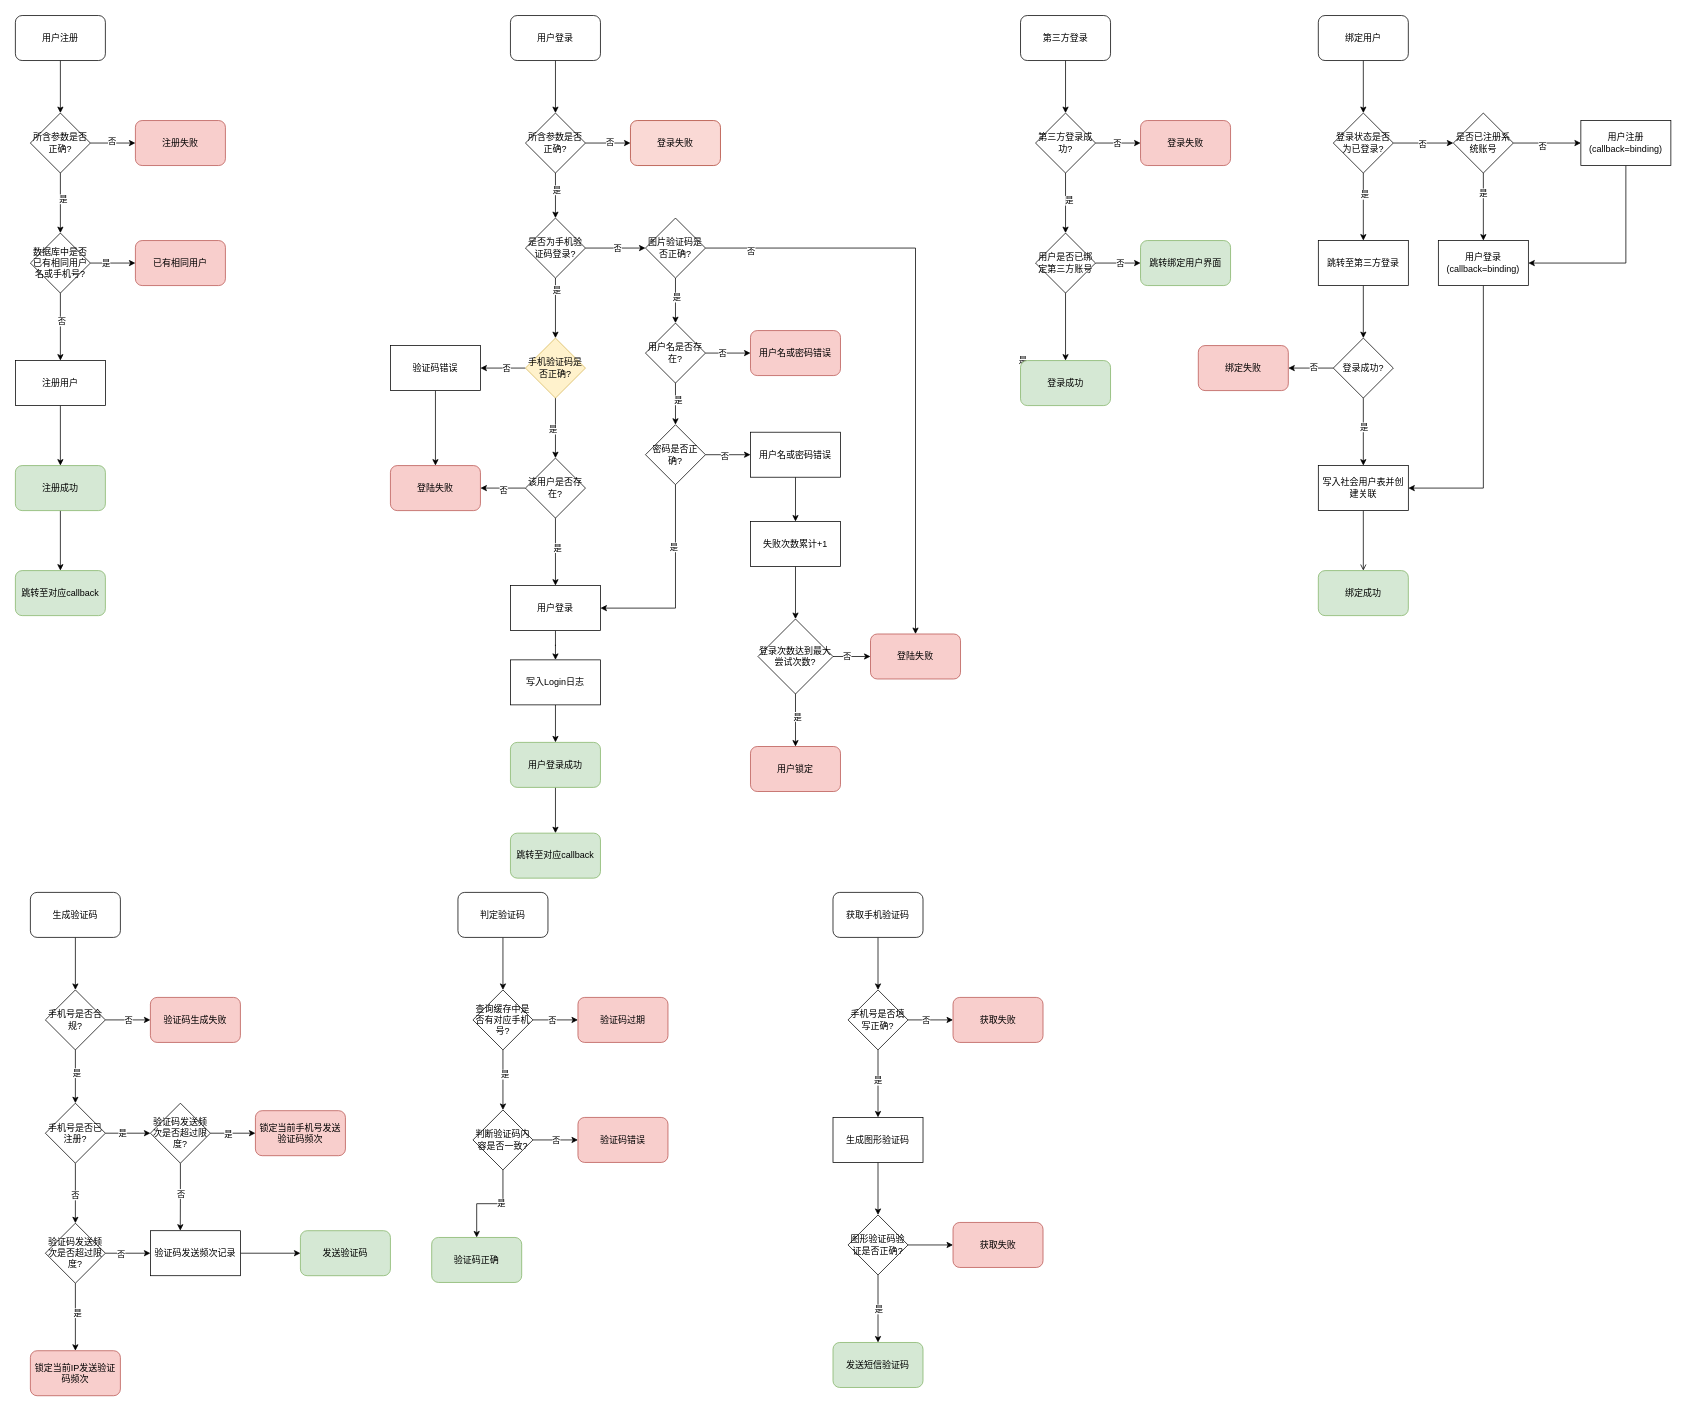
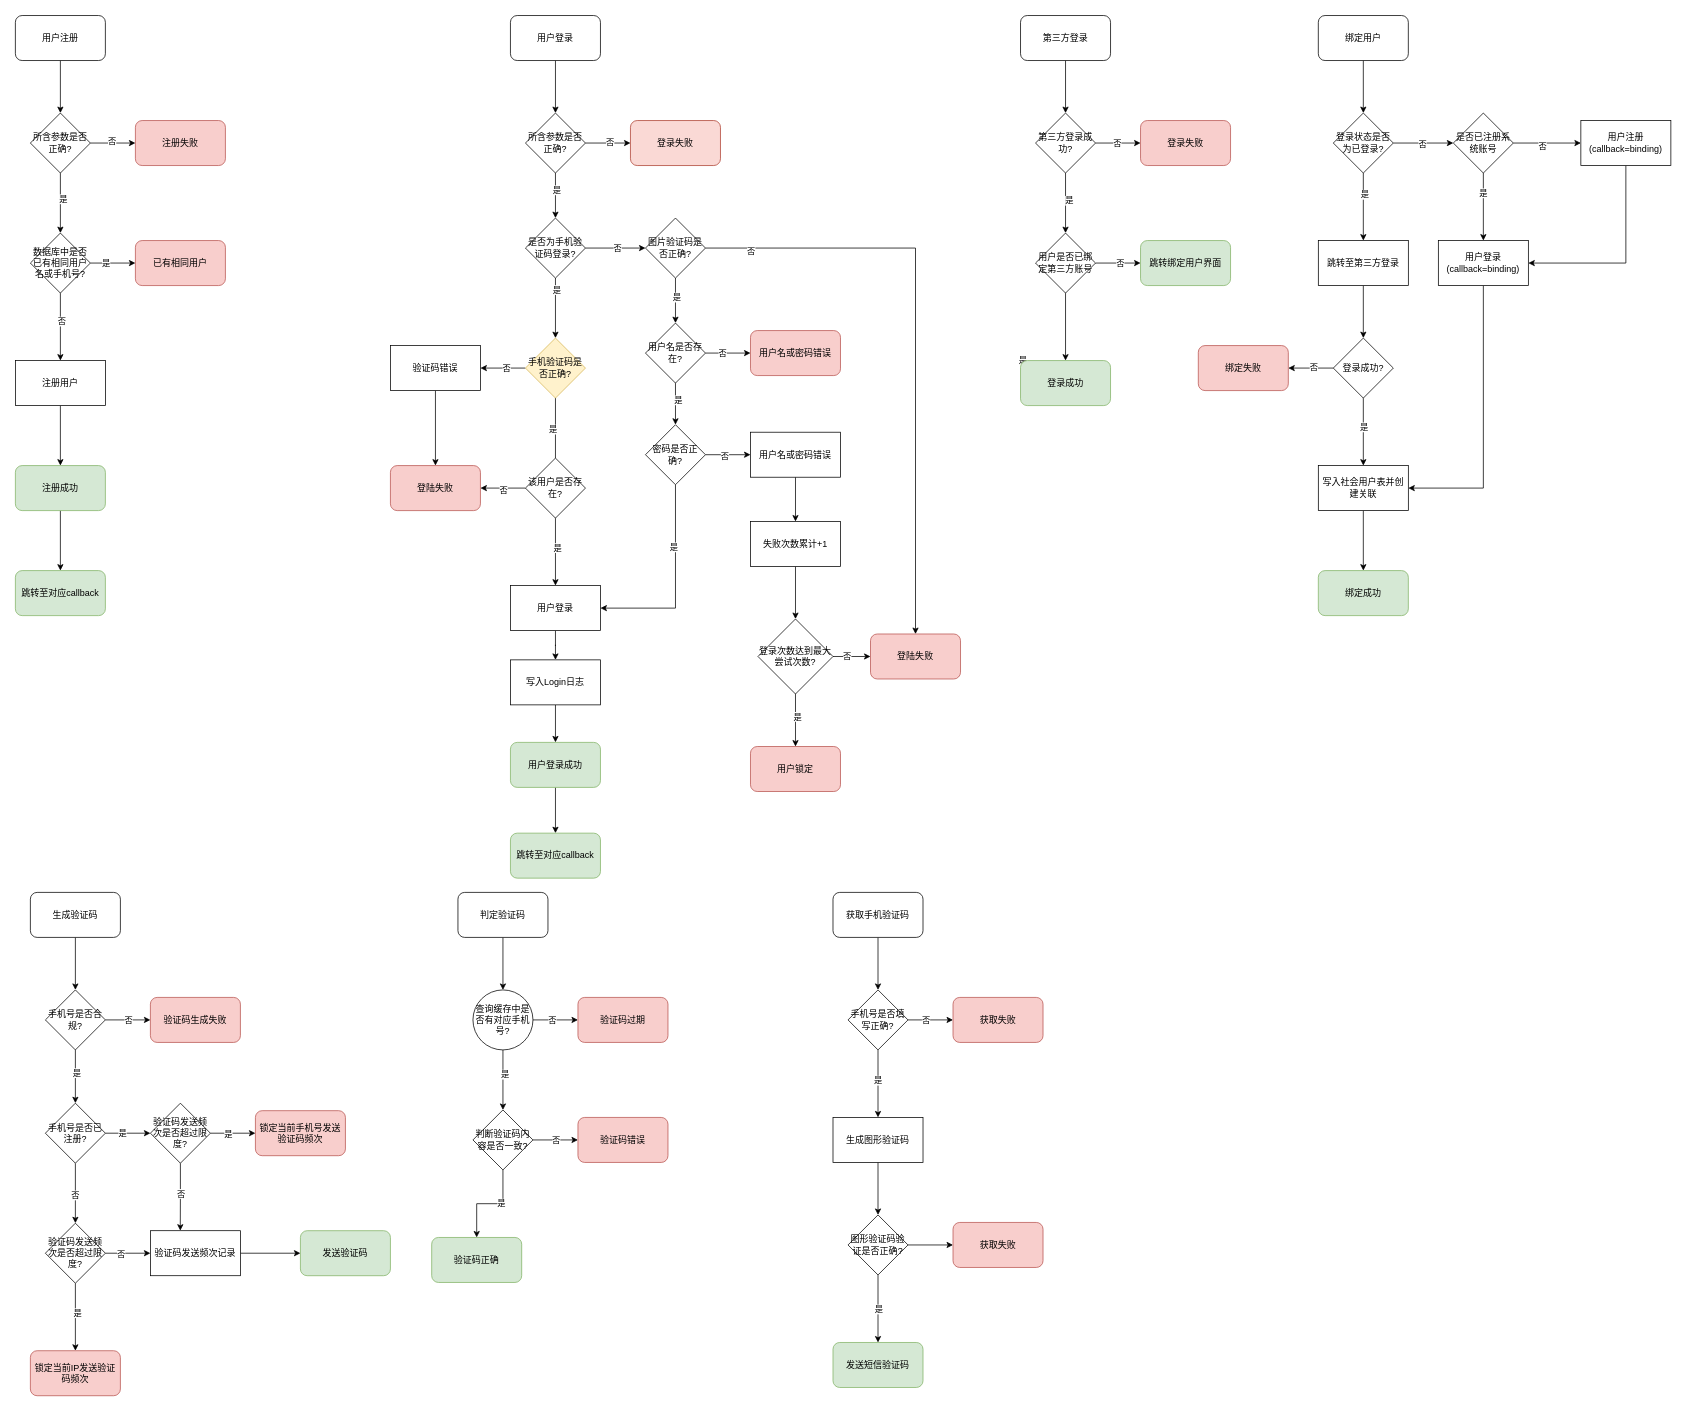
- <mxCell id="9" value="" style="edgeStyle=orthogonalEdgeStyle;rounded=0;orthogonalLoop=1;jettySize=auto;html=1;" parent="1" source="13" target="18" edge="1"><mxGeometry relative="1" as="geometry" /></mxCell>
+ <mxCell id="9" value="" style="edgeStyle=orthogonalEdgeStyle;rounded=0;orthogonalLoop=1;jettySize=auto;html=1;endArrow=none;" parent="1" source="13" target="18" edge="1"><mxGeometry relative="1" as="geometry" /></mxCell>
- <mxCell id="98" value="" style="edgeStyle=orthogonalEdgeStyle;rounded=0;orthogonalLoop=1;jettySize=auto;html=1;endArrow=open;" parent="1" source="99" target="100" edge="1"><mxGeometry relative="1" as="geometry" /></mxCell>
+ <mxCell id="98" value="" style="edgeStyle=orthogonalEdgeStyle;rounded=0;orthogonalLoop=1;jettySize=auto;html=1;" parent="1" source="99" target="100" edge="1"><mxGeometry relative="1" as="geometry" /></mxCell>
- <mxCell id="142" value="查询缓存中是否有对应手机号?" style="rhombus;whiteSpace=wrap;html=1;rounded=0;" parent="1" vertex="1"><mxGeometry x="630" y="1319" width="80" height="80" as="geometry" /></mxCell>
+ <mxCell id="142" value="查询缓存中是否有对应手机号?" style="ellipse;whiteSpace=wrap;html=1;" parent="1" vertex="1"><mxGeometry x="630" y="1319" width="80" height="80" as="geometry" /></mxCell>
